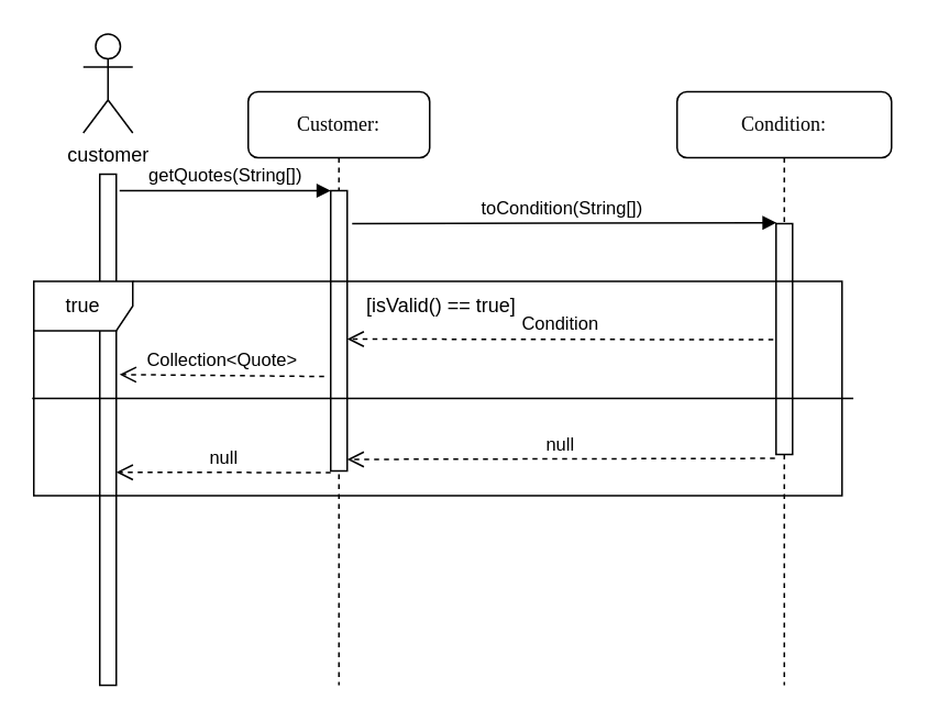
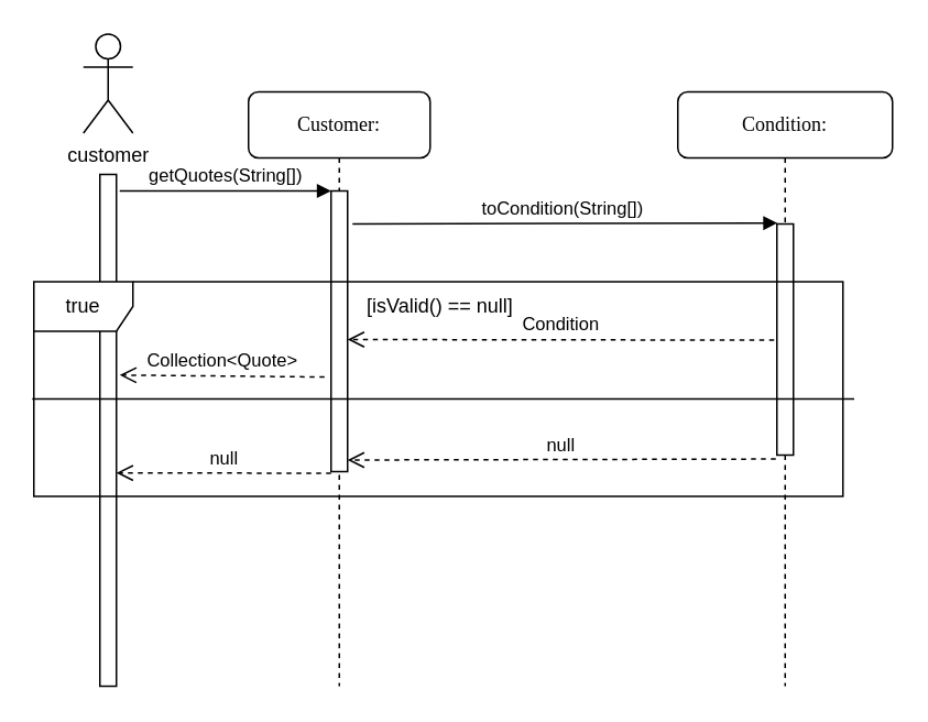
- <mxCell id="13" value="[isValid() == true]" style="text;html=1;resizable=0;points=[];autosize=1;align=left;verticalAlign=top;spacingTop=-4;" parent="1" vertex="1"><mxGeometry x="220" y="175" width="110" height="20" as="geometry" /></mxCell>
+ <mxCell id="13" value="[isValid() == null]" style="text;html=1;resizable=0;points=[];autosize=1;align=left;verticalAlign=top;spacingTop=-4;" parent="1" vertex="1"><mxGeometry x="220" y="175" width="110" height="20" as="geometry" /></mxCell>
